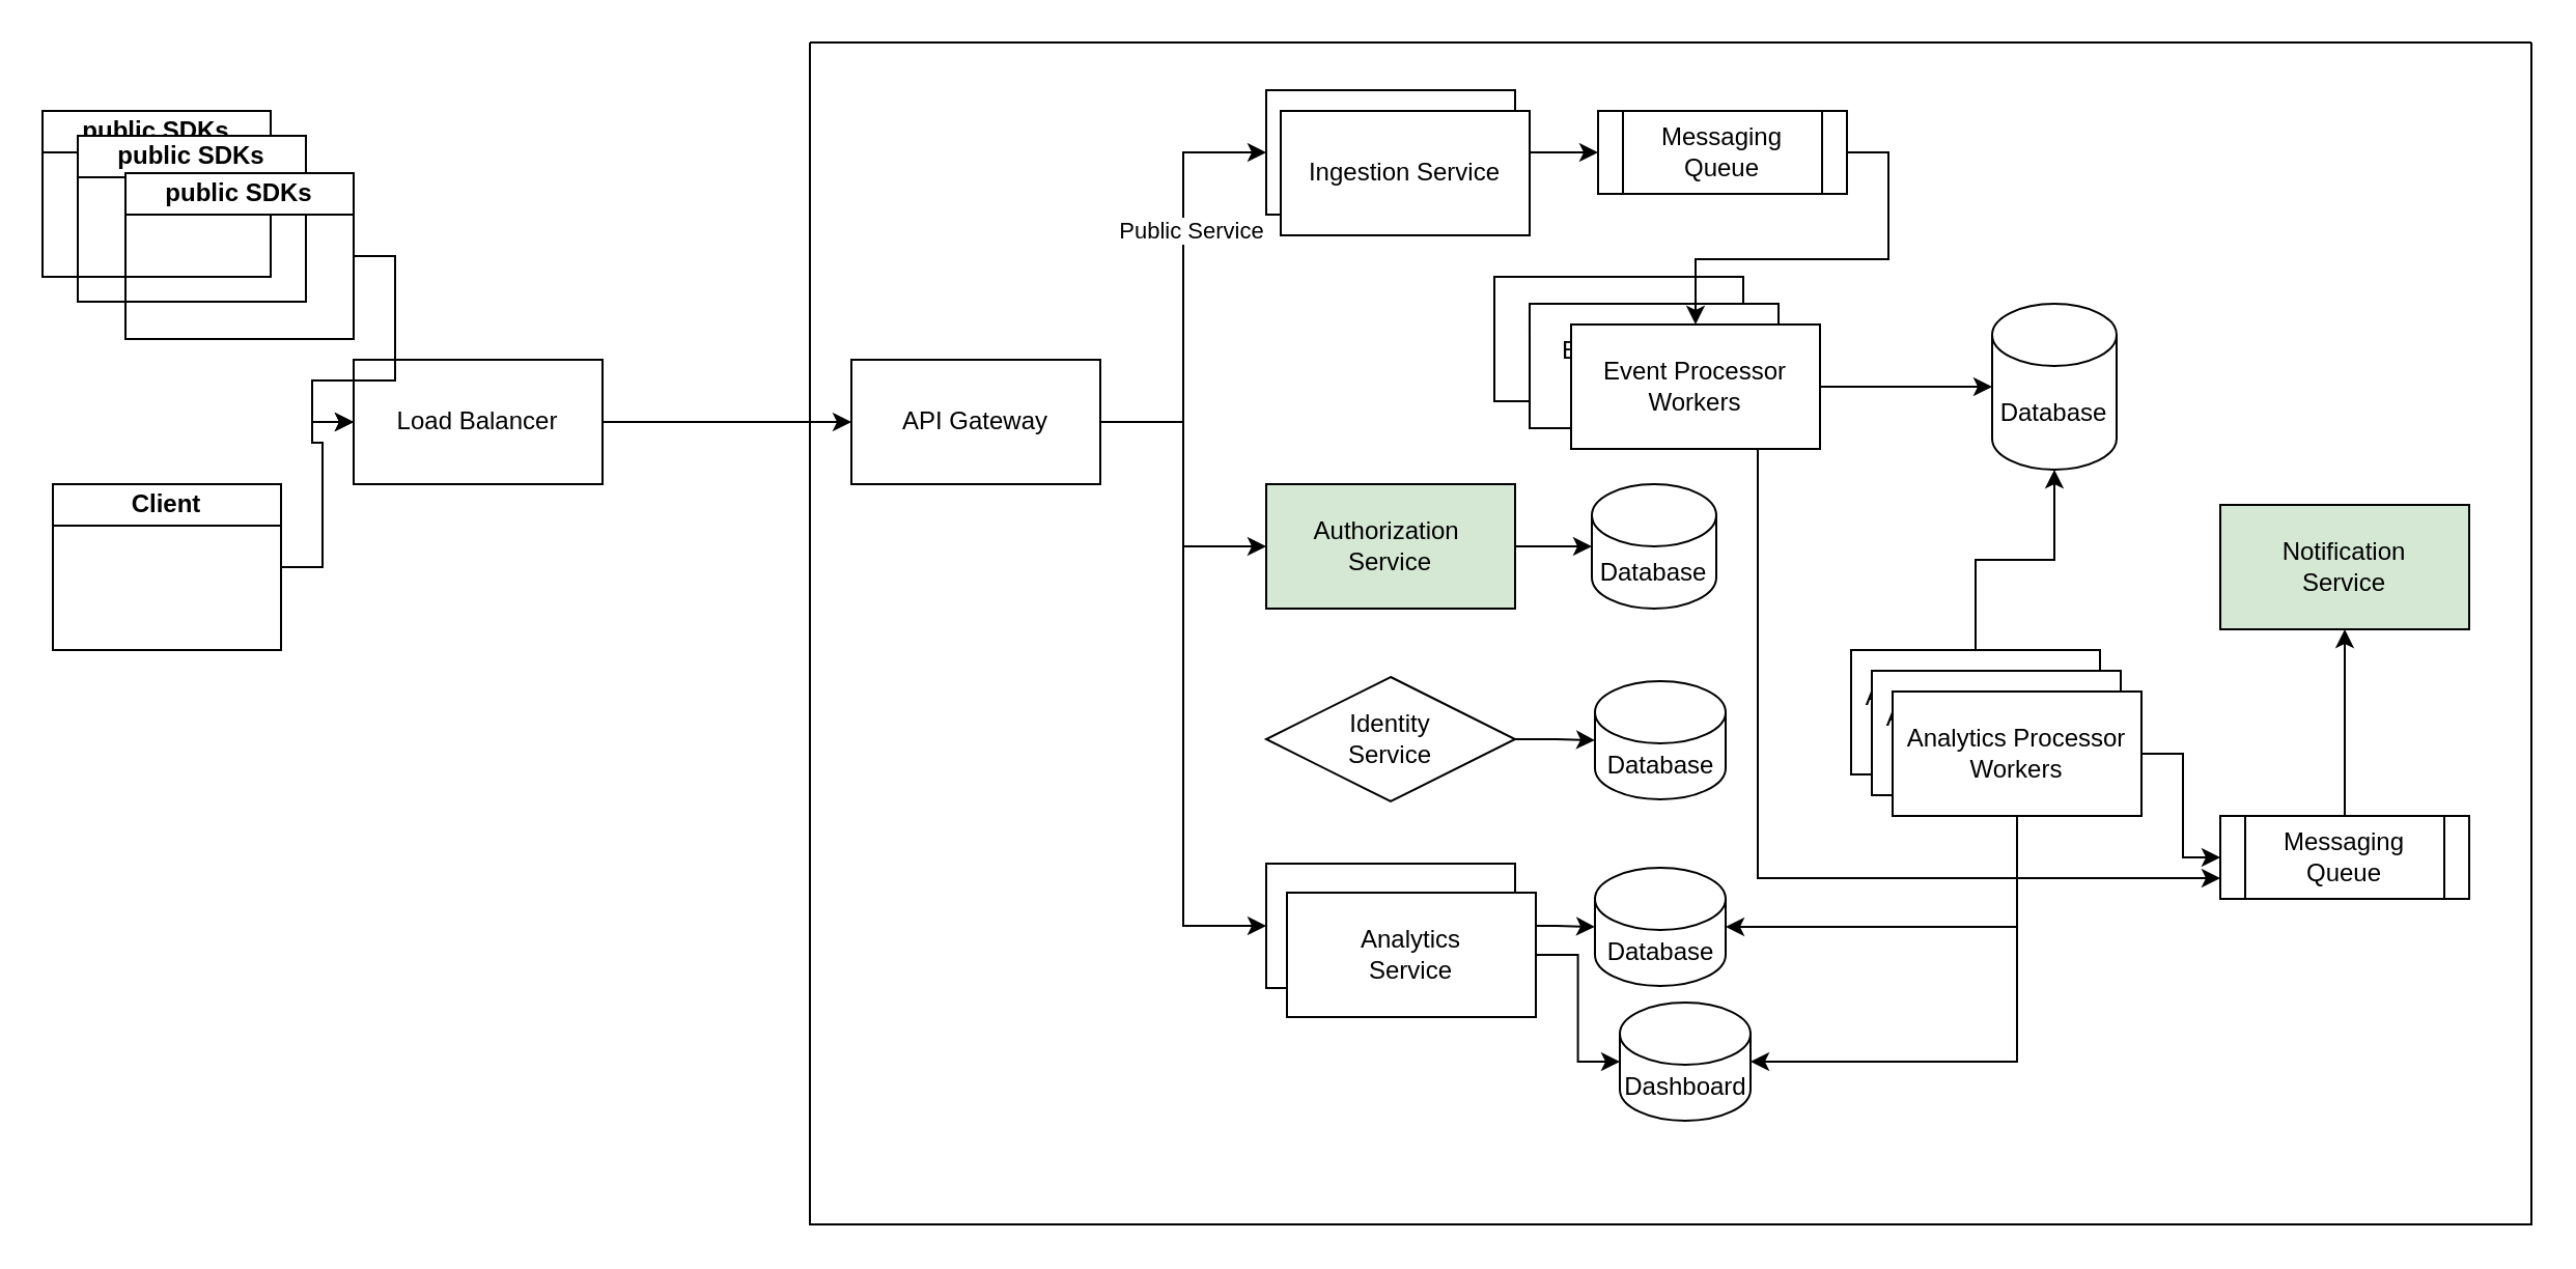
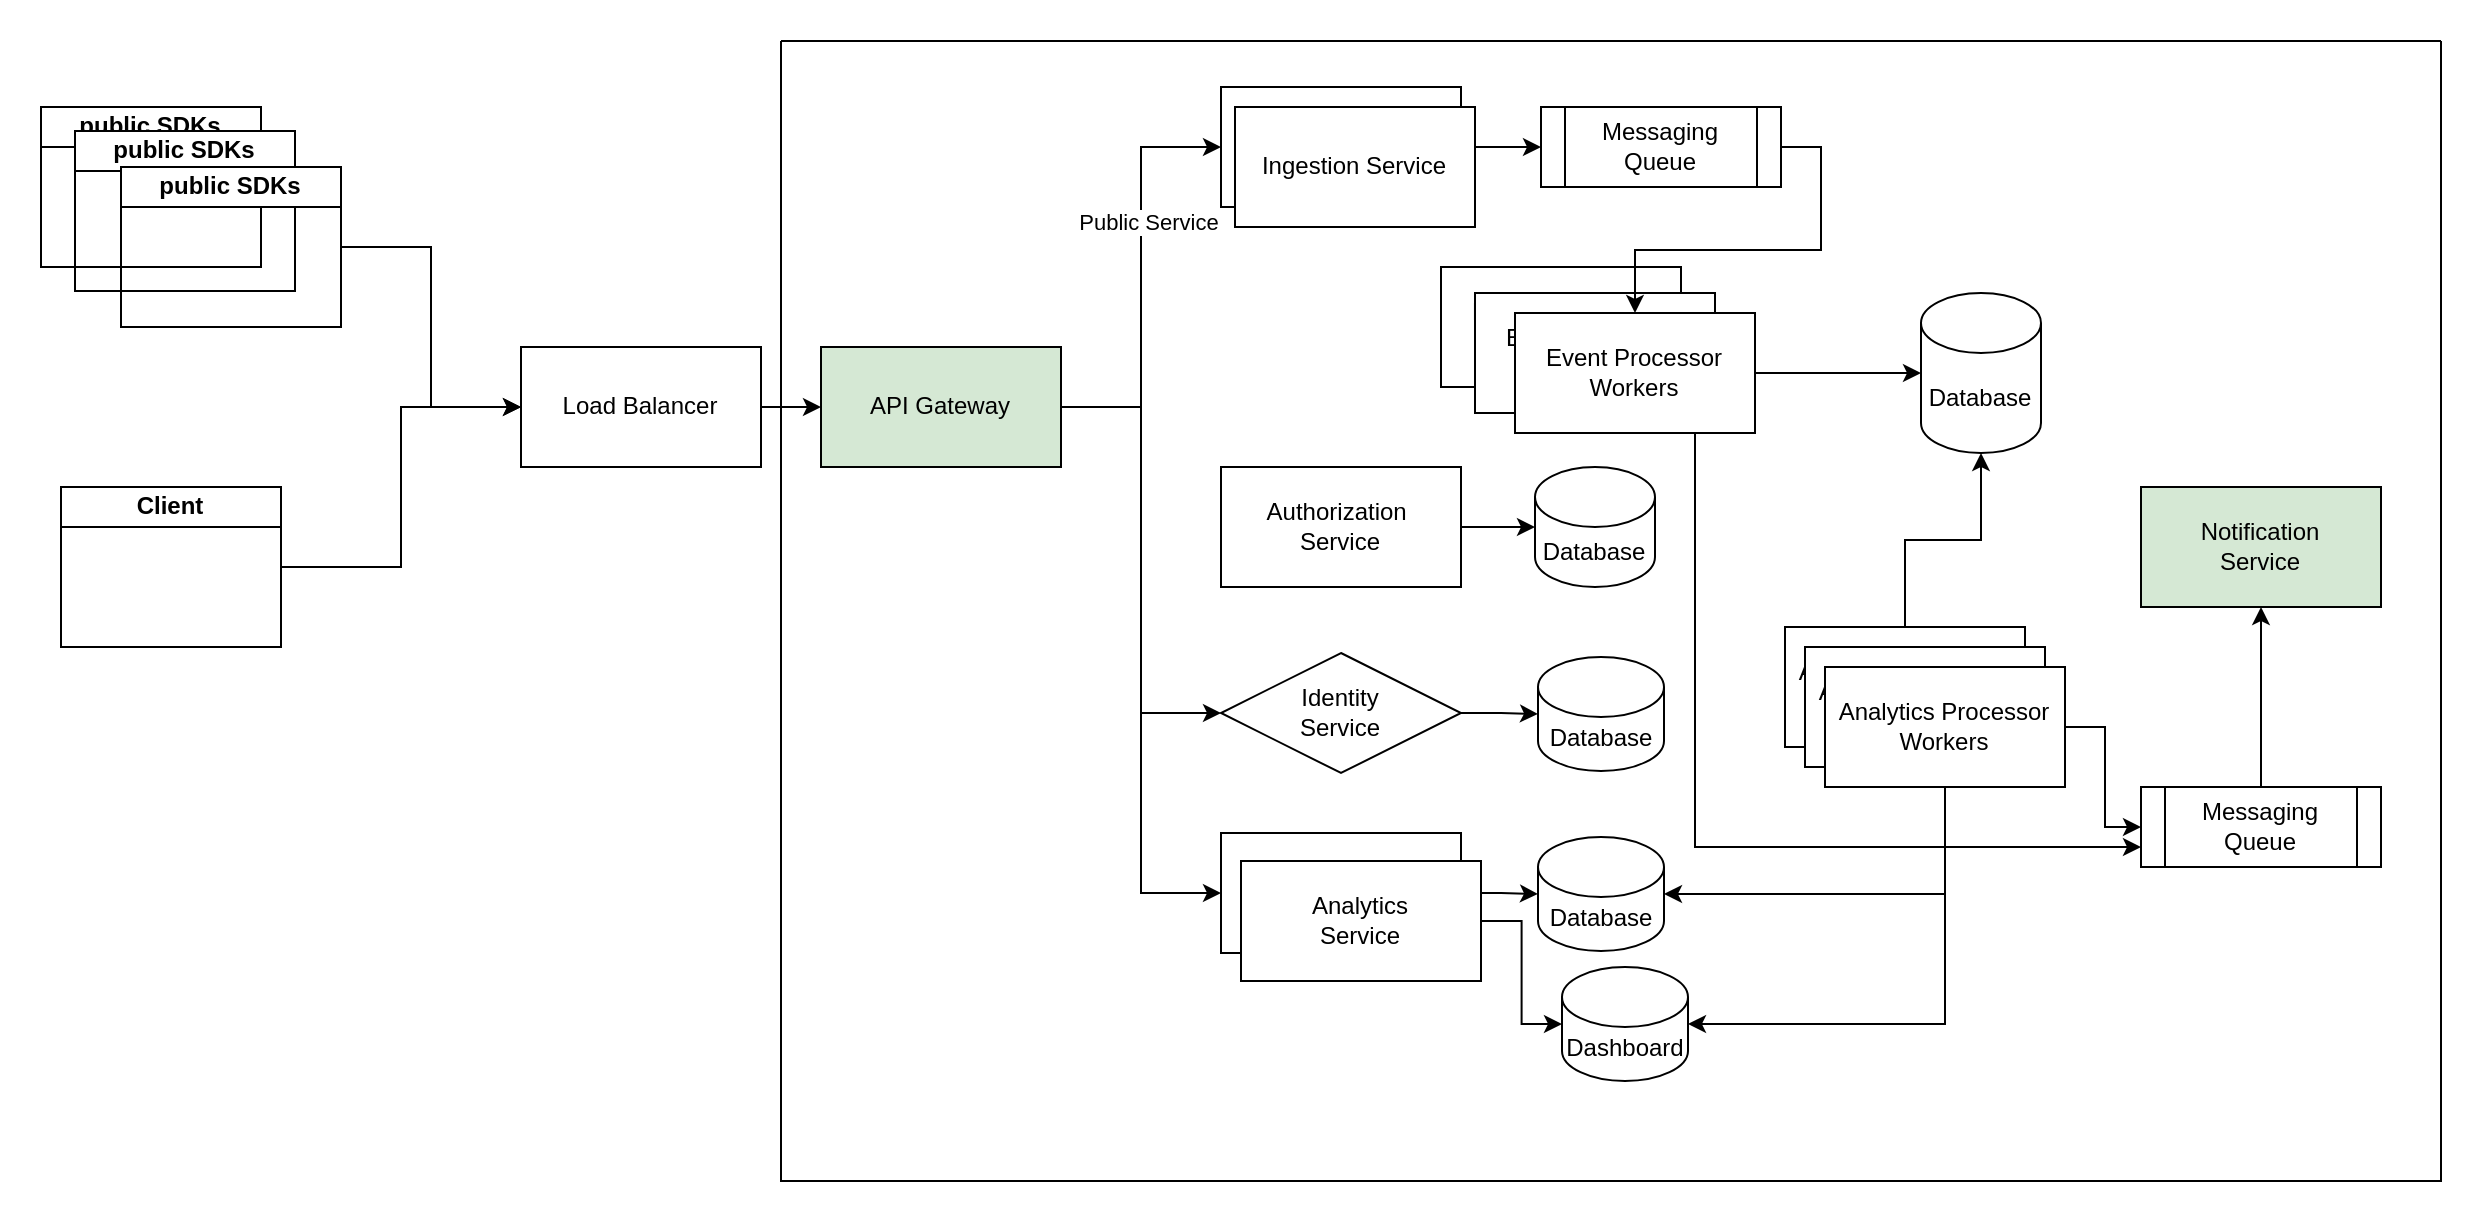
- <mxCell id="5" value="Load Balancer" style="rounded=0;whiteSpace=wrap;html=1;" vertex="1" parent="1"><mxGeometry x="170" y="173" width="120" height="60" as="geometry" /></mxCell>
+ <mxCell id="5" value="Load Balancer" style="rounded=0;whiteSpace=wrap;html=1;" vertex="1" parent="1"><mxGeometry x="260" y="173" width="120" height="60" as="geometry" /></mxCell>
- <mxCell id="11" value="API Gateway" style="rounded=0;whiteSpace=wrap;html=1;" vertex="1" parent="1"><mxGeometry x="410" y="173" width="120" height="60" as="geometry" /></mxCell>
+ <mxCell id="11" value="API Gateway" style="rounded=0;whiteSpace=wrap;html=1;fillColor=#d5e8d4;" vertex="1" parent="1"><mxGeometry x="410" y="173" width="120" height="60" as="geometry" /></mxCell>
- <mxCell id="8" style="edgeStyle=orthogonalEdgeStyle;rounded=0;orthogonalLoop=1;jettySize=auto;html=1;exitX=1;exitY=0.5;exitDx=0;exitDy=0;entryX=0;entryY=0.5;entryDx=0;entryDy=0;" edge="1" parent="1" source="11" target="27"><mxGeometry relative="1" as="geometry" /></mxCell>
- <mxCell id="27" value="Authorization&amp;nbsp;&lt;div&gt;Service&lt;/div&gt;" style="rounded=0;whiteSpace=wrap;html=1;fillColor=#d5e8d4;" vertex="1" parent="1"><mxGeometry x="610" y="233" width="120" height="60" as="geometry" /></mxCell>
+ <mxCell id="27" value="Authorization&amp;nbsp;&lt;div&gt;Service&lt;/div&gt;" style="rounded=0;whiteSpace=wrap;html=1;" vertex="1" parent="1"><mxGeometry x="610" y="233" width="120" height="60" as="geometry" /></mxCell>
- <mxCell id="3" value="Client" style="swimlane;whiteSpace=wrap;html=1;startSize=20;" vertex="1" parent="1"><mxGeometry x="25" y="233" width="110" height="80" as="geometry" /></mxCell>
+ <mxCell id="3" value="Client" style="swimlane;whiteSpace=wrap;html=1;startSize=20;" vertex="1" parent="1"><mxGeometry x="30" y="243" width="110" height="80" as="geometry" /></mxCell>
+ <mxCell id="9" style="edgeStyle=orthogonalEdgeStyle;rounded=0;orthogonalLoop=1;jettySize=auto;html=1;exitX=1;exitY=0.5;exitDx=0;exitDy=0;entryX=0;entryY=0.5;entryDx=0;entryDy=0;" edge="1" parent="1" source="11" target="29"><mxGeometry relative="1" as="geometry" /></mxCell>
